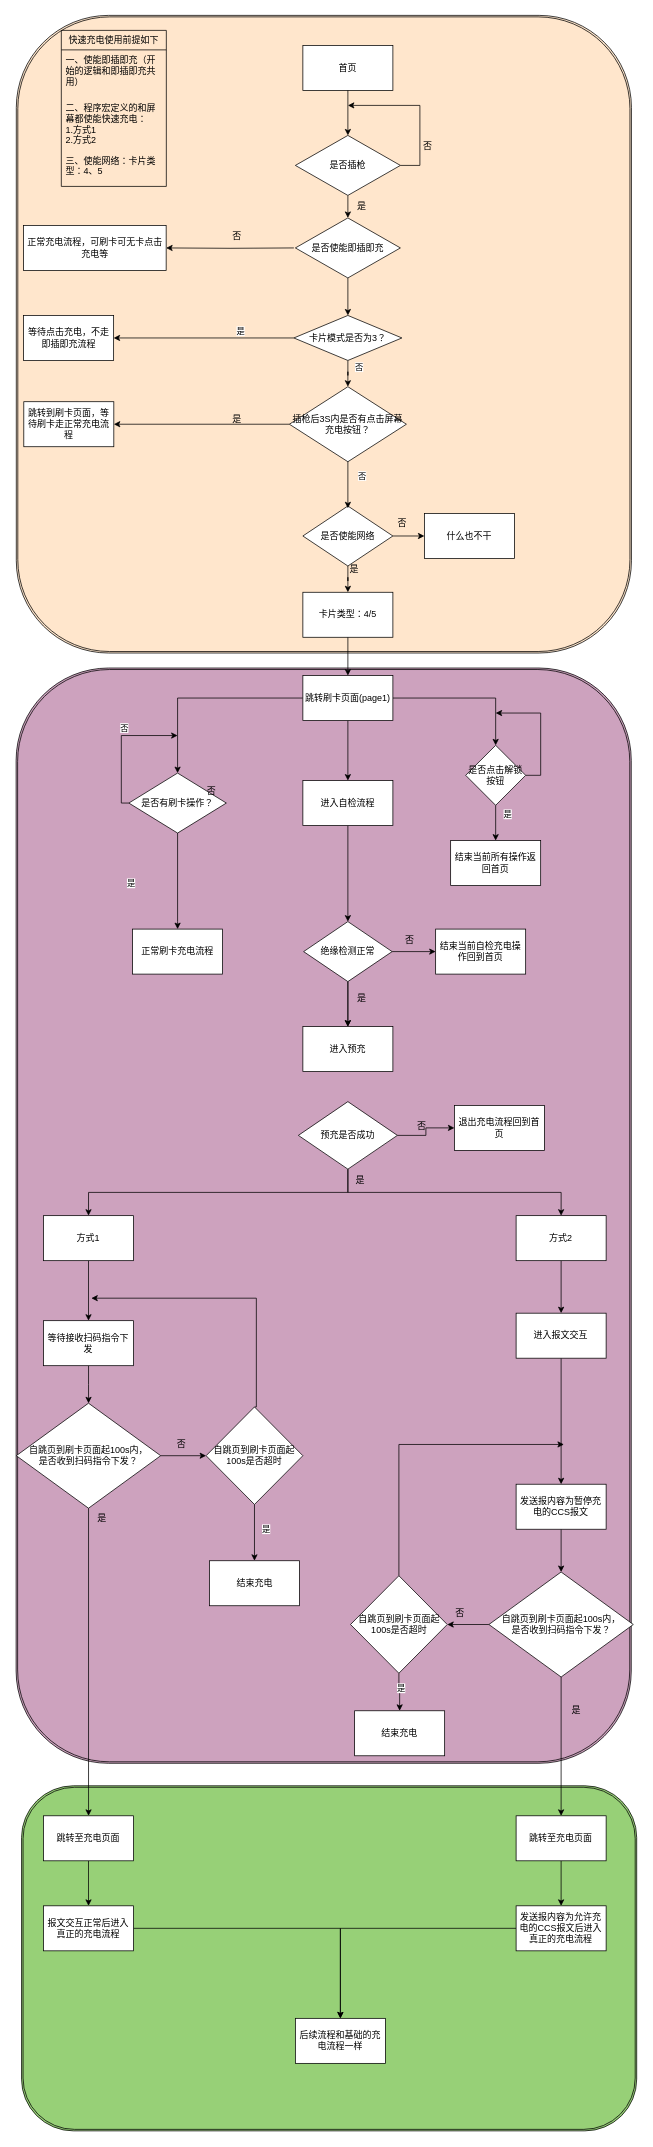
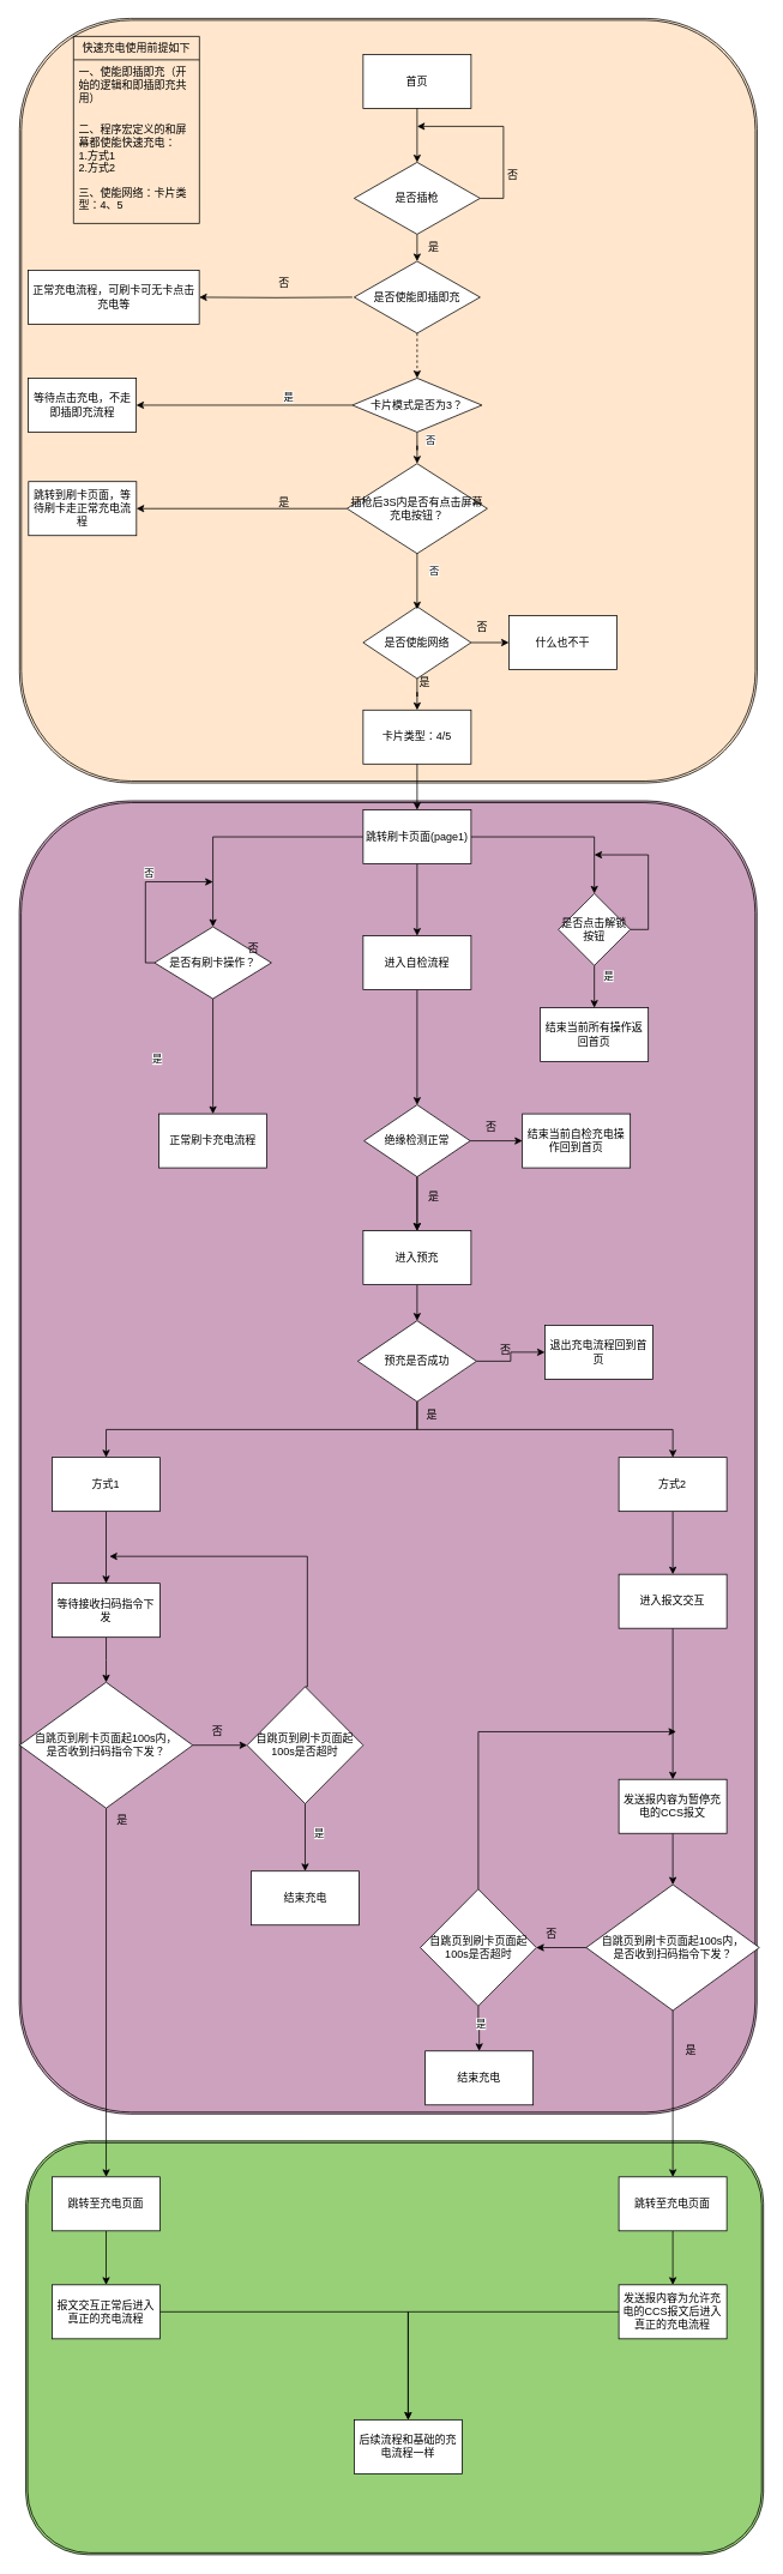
- <mxCell id="43" style="edgeStyle=orthogonalEdgeStyle;rounded=0;orthogonalLoop=1;jettySize=auto;html=1;entryX=0.5;entryY=0;entryDx=0;entryDy=0;" parent="1" source="44" target="28" edge="1"><mxGeometry relative="1" as="geometry" /></mxCell>
+ <mxCell id="43" style="edgeStyle=orthogonalEdgeStyle;rounded=0;orthogonalLoop=1;jettySize=auto;html=1;entryX=0.5;entryY=0;entryDx=0;entryDy=0;dashed=1;" parent="1" source="44" target="28" edge="1"><mxGeometry relative="1" as="geometry" /></mxCell>
+ <mxCell id="66" value="" style="edgeStyle=orthogonalEdgeStyle;rounded=0;orthogonalLoop=1;jettySize=auto;html=1;" parent="1" source="67" target="73" edge="1"><mxGeometry relative="1" as="geometry" /></mxCell>
